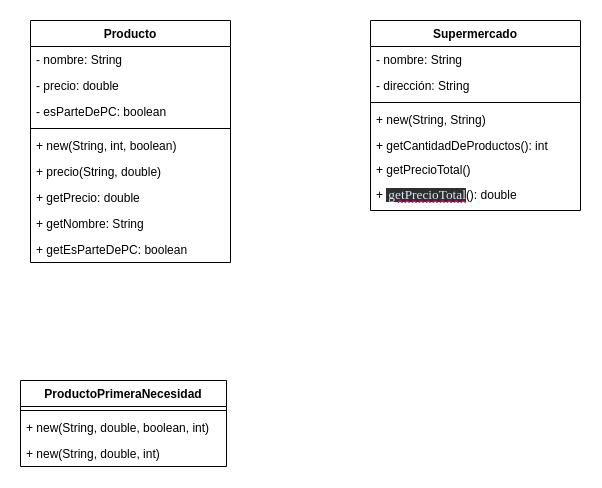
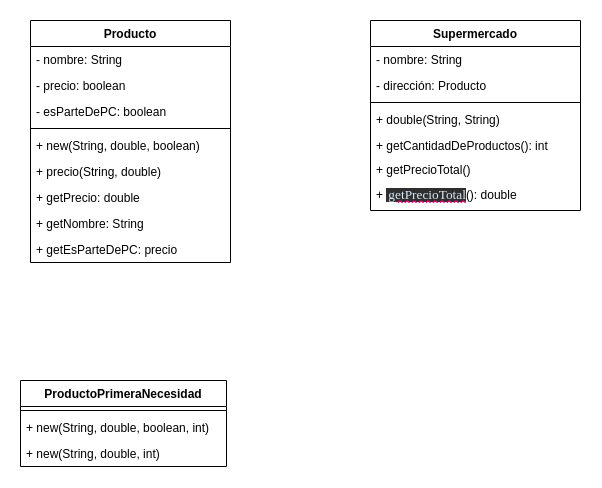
- <mxCell id="4" value="- precio: double" style="text;strokeColor=none;fillColor=none;align=left;verticalAlign=top;spacingLeft=4;spacingRight=4;overflow=hidden;rotatable=0;points=[[0,0.5],[1,0.5]];portConstraint=eastwest;whiteSpace=wrap;html=1;" parent="2" vertex="1"><mxGeometry y="52" width="200" height="26" as="geometry" /></mxCell>
+ <mxCell id="4" value="- precio: boolean" style="text;strokeColor=none;fillColor=none;align=left;verticalAlign=top;spacingLeft=4;spacingRight=4;overflow=hidden;rotatable=0;points=[[0,0.5],[1,0.5]];portConstraint=eastwest;whiteSpace=wrap;html=1;" parent="2" vertex="1"><mxGeometry y="52" width="200" height="26" as="geometry" /></mxCell>
- <mxCell id="14" value="- dirección: String" style="text;strokeColor=none;fillColor=none;align=left;verticalAlign=top;spacingLeft=4;spacingRight=4;overflow=hidden;rotatable=0;points=[[0,0.5],[1,0.5]];portConstraint=eastwest;whiteSpace=wrap;html=1;" parent="12" vertex="1"><mxGeometry y="52" width="210" height="26" as="geometry" /></mxCell>
+ <mxCell id="14" value="- dirección: Producto" style="text;strokeColor=none;fillColor=none;align=left;verticalAlign=top;spacingLeft=4;spacingRight=4;overflow=hidden;rotatable=0;points=[[0,0.5],[1,0.5]];portConstraint=eastwest;whiteSpace=wrap;html=1;" parent="12" vertex="1"><mxGeometry y="52" width="210" height="26" as="geometry" /></mxCell>
- <mxCell id="16" value="+ new(String, String)" style="text;strokeColor=none;fillColor=none;align=left;verticalAlign=top;spacingLeft=4;spacingRight=4;overflow=hidden;rotatable=0;points=[[0,0.5],[1,0.5]];portConstraint=eastwest;whiteSpace=wrap;html=1;" vertex="1" parent="12"><mxGeometry y="86" width="210" height="26" as="geometry" /></mxCell>
+ <mxCell id="16" value="+ double(String, String)" style="text;strokeColor=none;fillColor=none;align=left;verticalAlign=top;spacingLeft=4;spacingRight=4;overflow=hidden;rotatable=0;points=[[0,0.5],[1,0.5]];portConstraint=eastwest;whiteSpace=wrap;html=1;" vertex="1" parent="12"><mxGeometry y="86" width="210" height="26" as="geometry" /></mxCell>
- <mxCell id="7" value="+ new(String, int, boolean)" style="text;strokeColor=none;fillColor=none;align=left;verticalAlign=top;spacingLeft=4;spacingRight=4;overflow=hidden;rotatable=0;points=[[0,0.5],[1,0.5]];portConstraint=eastwest;whiteSpace=wrap;html=1;" parent="2" vertex="1"><mxGeometry y="112" width="200" height="26" as="geometry" /></mxCell>
+ <mxCell id="7" value="+ new(String, double, boolean)" style="text;strokeColor=none;fillColor=none;align=left;verticalAlign=top;spacingLeft=4;spacingRight=4;overflow=hidden;rotatable=0;points=[[0,0.5],[1,0.5]];portConstraint=eastwest;whiteSpace=wrap;html=1;" parent="2" vertex="1"><mxGeometry y="112" width="200" height="26" as="geometry" /></mxCell>
- <mxCell id="11" value="+ getEsParteDePC: boolean" style="text;strokeColor=none;fillColor=none;align=left;verticalAlign=top;spacingLeft=4;spacingRight=4;overflow=hidden;rotatable=0;points=[[0,0.5],[1,0.5]];portConstraint=eastwest;whiteSpace=wrap;html=1;" parent="2" vertex="1"><mxGeometry y="216" width="200" height="26" as="geometry" /></mxCell>
+ <mxCell id="11" value="+ getEsParteDePC: precio" style="text;strokeColor=none;fillColor=none;align=left;verticalAlign=top;spacingLeft=4;spacingRight=4;overflow=hidden;rotatable=0;points=[[0,0.5],[1,0.5]];portConstraint=eastwest;whiteSpace=wrap;html=1;" parent="2" vertex="1"><mxGeometry y="216" width="200" height="26" as="geometry" /></mxCell>
